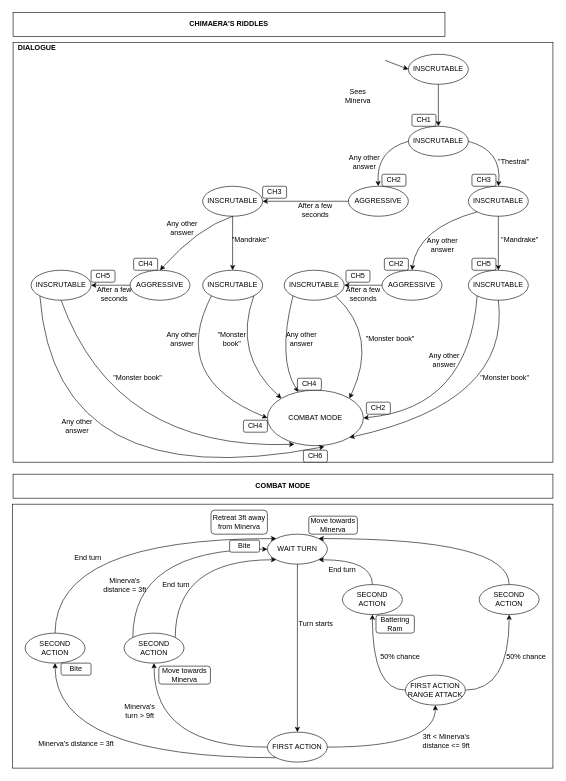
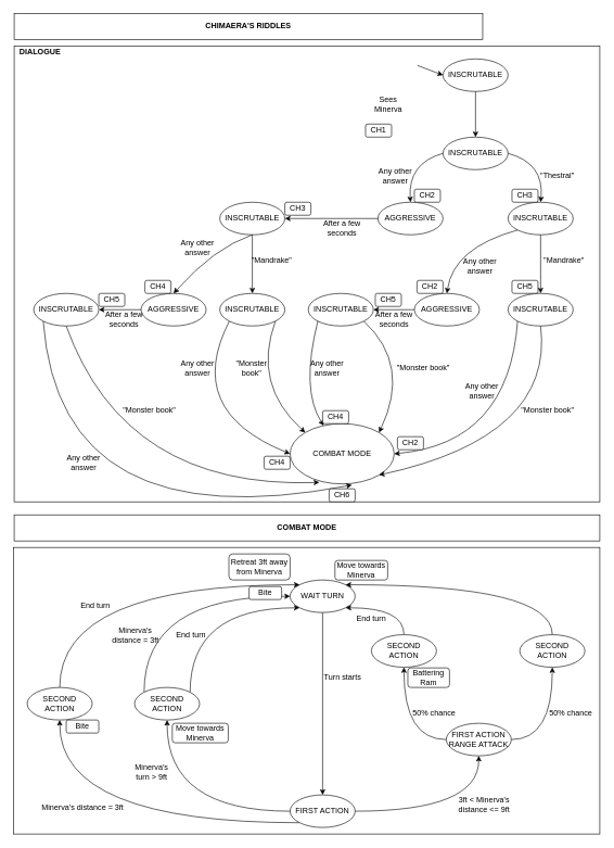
- <mxCell id="7" value="CH1" style="rounded=1;whiteSpace=wrap;html=1;" parent="1" vertex="1"><mxGeometry x="686" y="190" width="40" height="20" as="geometry" /></mxCell>
+ <mxCell id="7" value="CH1" style="rounded=1;whiteSpace=wrap;html=1;" parent="1" vertex="1"><mxGeometry x="561" y="190" width="40" height="20" as="geometry" /></mxCell>
- <mxCell id="100" value="FIRST ACTION RANGE ATTACK" style="ellipse;whiteSpace=wrap;html=1;" parent="1" vertex="1"><mxGeometry x="675" y="1125" width="100" height="50" as="geometry" /></mxCell>
+ <mxCell id="100" value="FIRST ACTION RANGE ATTACK" style="ellipse;whiteSpace=wrap;html=1;" parent="1" vertex="1"><mxGeometry x="685" y="1110" width="100" height="50" as="geometry" /></mxCell>
